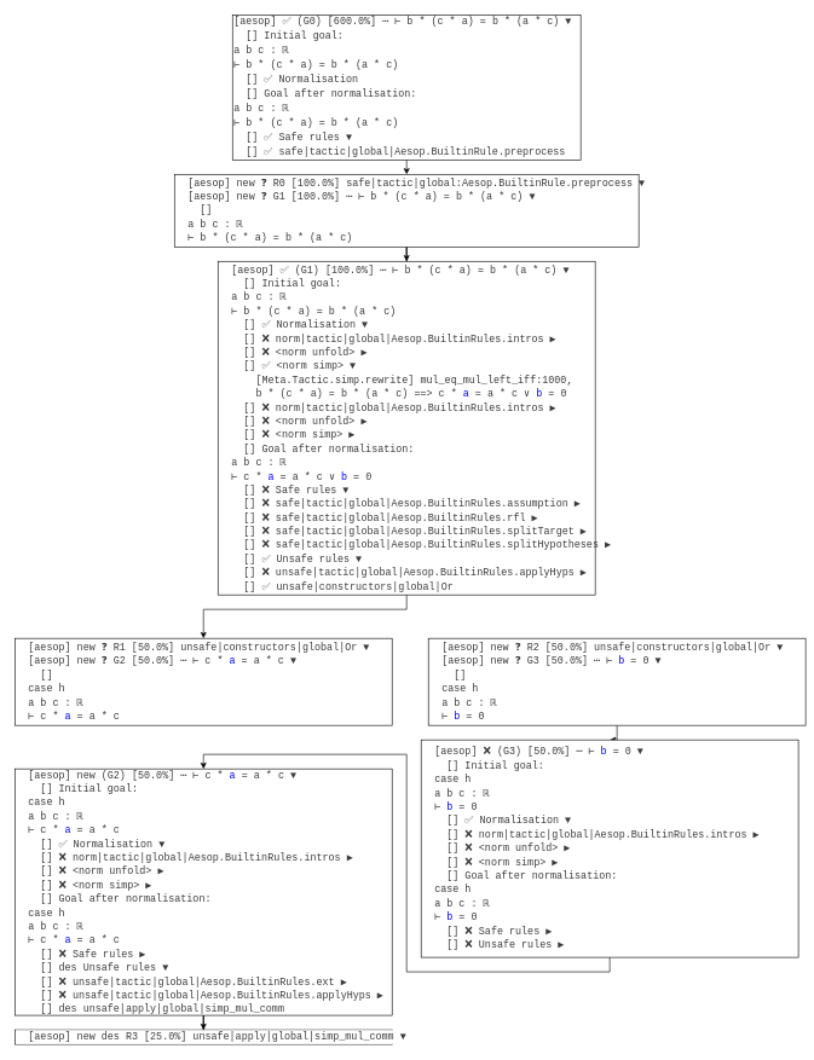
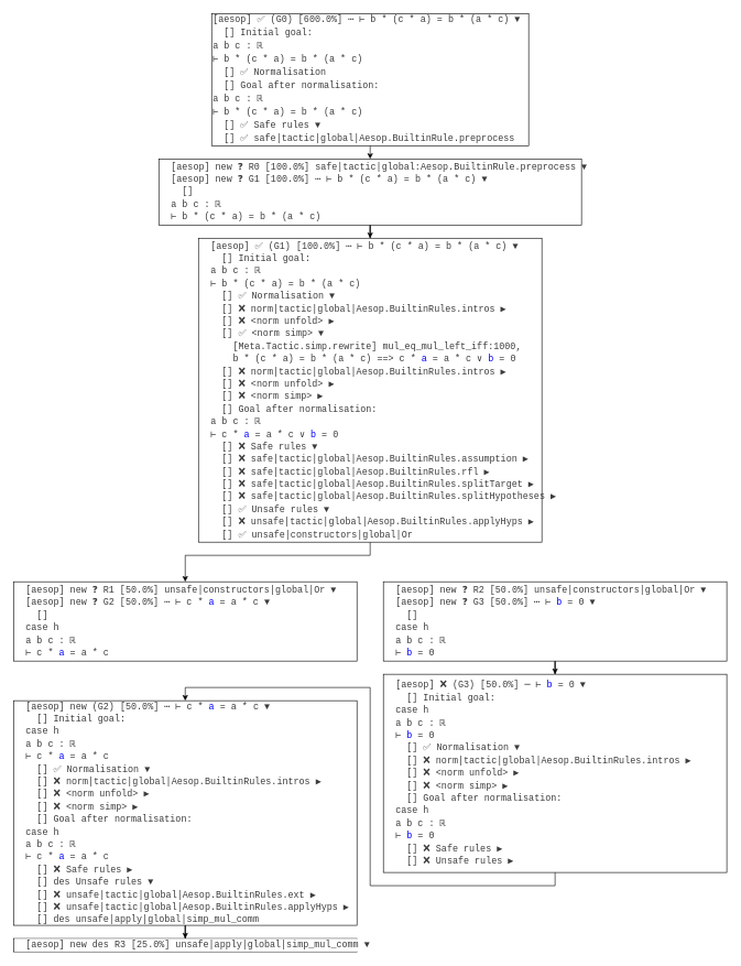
- <mxCell id="10" value="&lt;div style=&quot;color: rgb(59, 59, 59); font-family: Consolas, 黑体, &amp;quot;Courier New&amp;quot;, monospace, Consolas, &amp;quot;Courier New&amp;quot;, monospace; font-size: 14px; line-height: 19px; white-space: pre;&quot;&gt;&lt;div&gt;&amp;nbsp; [aesop] new ❓️ R2 [50.0%] unsafe|constructors|global|Or ▼&lt;br&gt;&lt;/div&gt;&lt;div&gt;&amp;nbsp; [aesop] new ❓️ G3 [50.0%] ⋯ ⊢ &lt;span style=&quot;color: #0000ff;&quot;&gt;b&lt;/span&gt; = 0 ▼&lt;/div&gt;&lt;div&gt;&amp;nbsp; &amp;nbsp; []&lt;/div&gt;&lt;div&gt;&amp;nbsp; case h&lt;/div&gt;&lt;div&gt;&amp;nbsp; a&amp;nbsp;b&amp;nbsp;c&amp;nbsp;:&amp;nbsp;ℝ&lt;/div&gt;&lt;div&gt;&amp;nbsp; ⊢ &lt;span style=&quot;color: #0000ff;&quot;&gt;b&lt;/span&gt; = 0&lt;/div&gt;&lt;/div&gt;" style="whiteSpace=wrap;html=1;align=left;rounded=0;" parent="1" vertex="1"><mxGeometry x="590" y="880" width="520" height="120" as="geometry" /></mxCell>
+ <mxCell id="10" value="&lt;div style=&quot;color: rgb(59, 59, 59); font-family: Consolas, 黑体, &amp;quot;Courier New&amp;quot;, monospace, Consolas, &amp;quot;Courier New&amp;quot;, monospace; font-size: 14px; line-height: 19px; white-space: pre;&quot;&gt;&lt;div&gt;&amp;nbsp; [aesop] new ❓️ R2 [50.0%] unsafe|constructors|global|Or ▼&lt;br&gt;&lt;/div&gt;&lt;div&gt;&amp;nbsp; [aesop] new ❓️ G3 [50.0%] ⋯ ⊢ &lt;span style=&quot;color: #0000ff;&quot;&gt;b&lt;/span&gt; = 0 ▼&lt;/div&gt;&lt;div&gt;&amp;nbsp; &amp;nbsp; []&lt;/div&gt;&lt;div&gt;&amp;nbsp; case h&lt;/div&gt;&lt;div&gt;&amp;nbsp; a&amp;nbsp;b&amp;nbsp;c&amp;nbsp;:&amp;nbsp;ℝ&lt;/div&gt;&lt;div&gt;&amp;nbsp; ⊢ &lt;span style=&quot;color: #0000ff;&quot;&gt;b&lt;/span&gt; = 0&lt;/div&gt;&lt;/div&gt;" style="whiteSpace=wrap;html=1;align=left;rounded=0;" parent="1" vertex="1"><mxGeometry x="580" y="880" width="520" height="120" as="geometry" /></mxCell>
